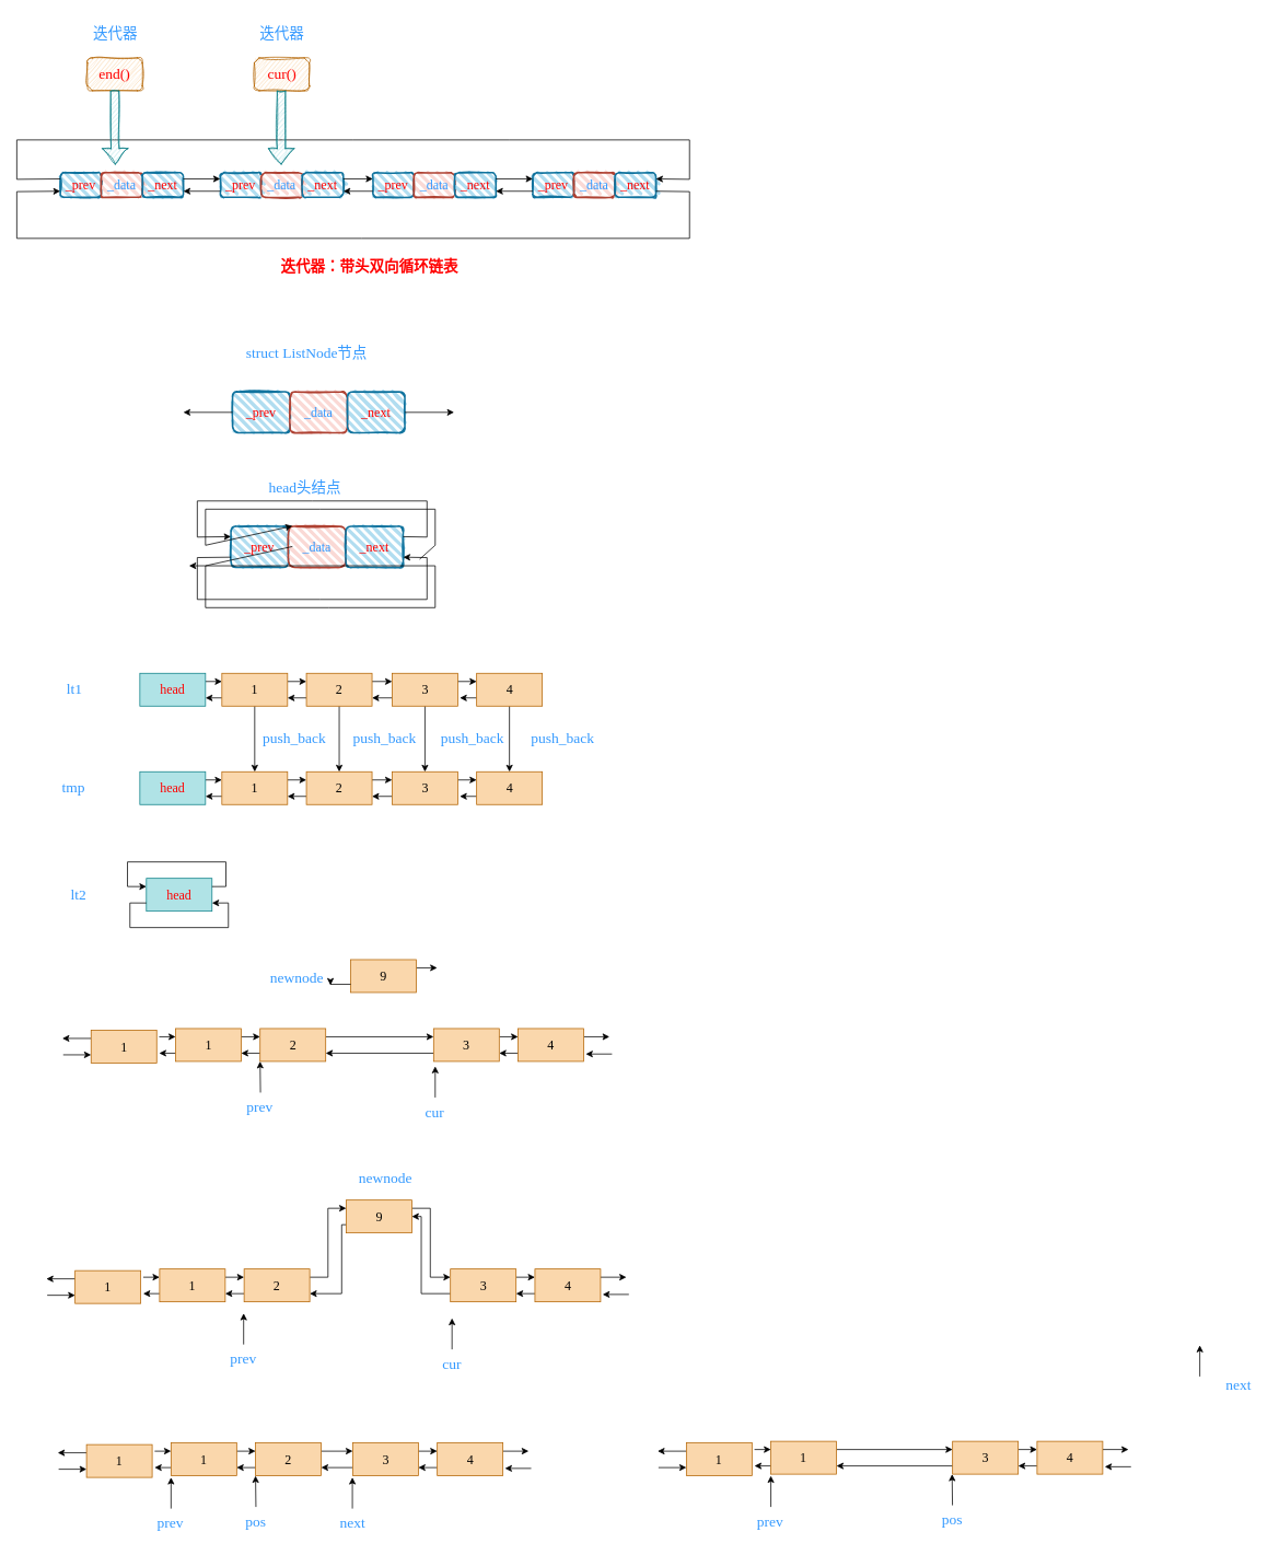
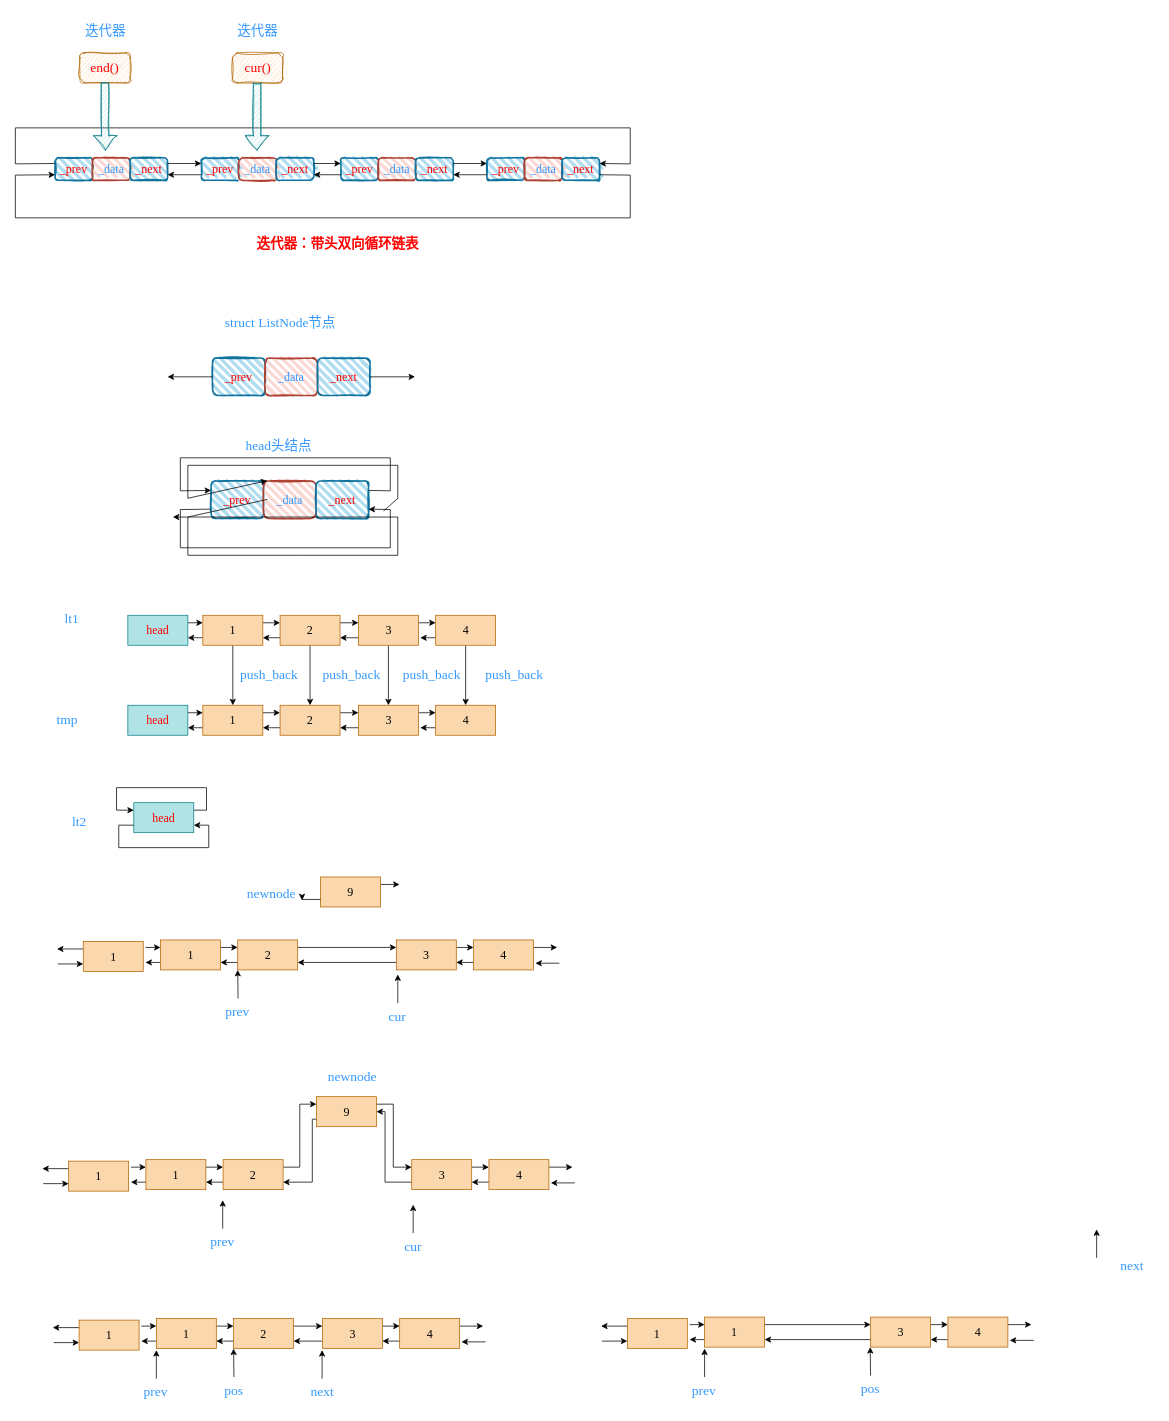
- <mxCell id="71" value="&lt;font color=&quot;#3399ff&quot; face=&quot;Comic Sans MS&quot; style=&quot;font-size: 18px;&quot;&gt;lt1&lt;/font&gt;" style="text;html=1;align=center;verticalAlign=middle;resizable=0;points=[];autosize=1;strokeColor=none;fillColor=none;" vertex="1" parent="1"><mxGeometry x="65" y="820" width="50" height="40" as="geometry" /></mxCell>
+ <mxCell id="71" value="&lt;font color=&quot;#3399ff&quot; face=&quot;Comic Sans MS&quot; style=&quot;font-size: 18px;&quot;&gt;lt1&lt;/font&gt;" style="text;html=1;align=center;verticalAlign=middle;resizable=0;points=[];autosize=1;strokeColor=none;fillColor=none;" vertex="1" parent="1"><mxGeometry x="70" y="805" width="50" height="40" as="geometry" /></mxCell>
- <mxCell id="82" value="&lt;font color=&quot;#3399ff&quot; face=&quot;Comic Sans MS&quot; style=&quot;font-size: 18px;&quot;&gt;lt2&lt;/font&gt;" style="text;html=1;align=center;verticalAlign=middle;resizable=0;points=[];autosize=1;strokeColor=none;fillColor=none;" vertex="1" parent="1"><mxGeometry x="69.94" y="1069.94" width="50" height="40" as="geometry" /></mxCell>
+ <mxCell id="82" value="&lt;font color=&quot;#3399ff&quot; face=&quot;Comic Sans MS&quot; style=&quot;font-size: 18px;&quot;&gt;lt2&lt;/font&gt;" style="text;html=1;align=center;verticalAlign=middle;resizable=0;points=[];autosize=1;strokeColor=none;fillColor=none;" vertex="1" parent="1"><mxGeometry x="79.94" y="1074.94" width="50" height="40" as="geometry" /></mxCell>
